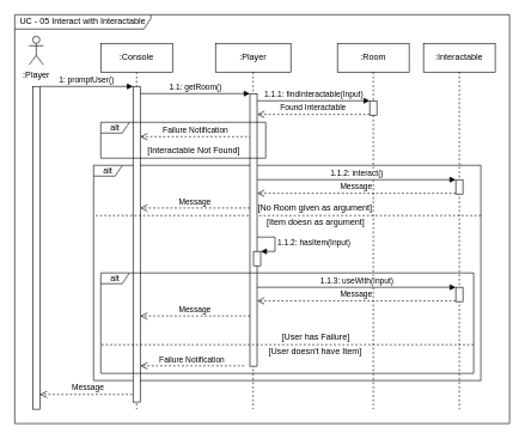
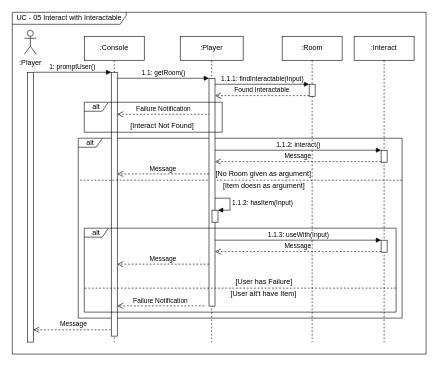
- <mxCell id="22" value=":Interactable" style="shape=umlLifeline;perimeter=lifelinePerimeter;whiteSpace=wrap;html=1;container=1;collapsible=0;recursiveResize=0;outlineConnect=0;" vertex="1" parent="1"><mxGeometry x="590" y="60" width="100" height="510" as="geometry" /></mxCell>
+ <mxCell id="22" value=":Interact" style="shape=umlLifeline;perimeter=lifelinePerimeter;whiteSpace=wrap;html=1;container=1;collapsible=0;recursiveResize=0;outlineConnect=0;" vertex="1" parent="1"><mxGeometry x="590" y="60" width="100" height="510" as="geometry" /></mxCell>
- <mxCell id="23" value="[Interactable Not Found]" style="text;html=1;strokeColor=none;fillColor=none;align=center;verticalAlign=middle;whiteSpace=wrap;rounded=0;" vertex="1" parent="1"><mxGeometry x="200" y="200" width="140" height="20" as="geometry" /></mxCell>
+ <mxCell id="23" value="[Interact Not Found]" style="text;html=1;strokeColor=none;fillColor=none;align=center;verticalAlign=middle;whiteSpace=wrap;rounded=0;" vertex="1" parent="1"><mxGeometry x="200" y="200" width="140" height="20" as="geometry" /></mxCell>
- <mxCell id="38" value="[User doesn't have Item]" style="text;html=1;strokeColor=none;fillColor=none;align=center;verticalAlign=middle;whiteSpace=wrap;rounded=0;" vertex="1" parent="1"><mxGeometry x="358" y="480" width="162" height="20" as="geometry" /></mxCell>
+ <mxCell id="38" value="[User alt't have Item]" style="text;html=1;strokeColor=none;fillColor=none;align=center;verticalAlign=middle;whiteSpace=wrap;rounded=0;" vertex="1" parent="1"><mxGeometry x="358" y="480" width="162" height="20" as="geometry" /></mxCell>
